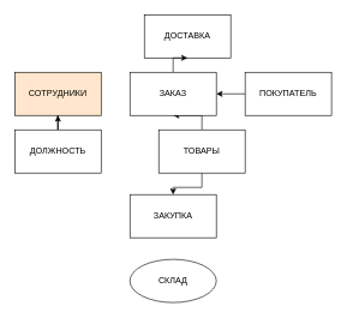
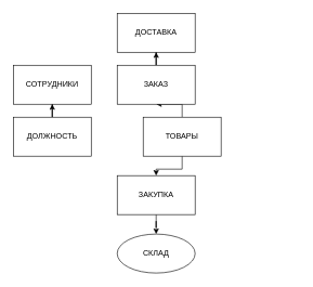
- <mxCell id="10" value="ДОСТАВКА" style="rounded=0;whiteSpace=wrap;html=1;" parent="1" vertex="1"><mxGeometry x="200" y="20" width="120" height="60" as="geometry" /></mxCell>
+ <mxCell id="10" value="ДОСТАВКА" style="rounded=0;whiteSpace=wrap;html=1;" parent="1" vertex="1"><mxGeometry x="180" y="20" width="120" height="60" as="geometry" /></mxCell>
- <mxCell id="9" value="СОТРУДНИКИ" style="rounded=0;whiteSpace=wrap;html=1;fillColor=#ffe6cc;" parent="1" vertex="1"><mxGeometry x="20" y="100" width="120" height="60" as="geometry" /></mxCell>
+ <mxCell id="9" value="СОТРУДНИКИ" style="rounded=0;whiteSpace=wrap;html=1;" parent="1" vertex="1"><mxGeometry x="20" y="100" width="120" height="60" as="geometry" /></mxCell>
- <mxCell id="7" style="edgeStyle=orthogonalEdgeStyle;rounded=0;orthogonalLoop=1;jettySize=auto;html=1;entryX=1;entryY=0.5;entryDx=0;entryDy=0;" parent="1" source="8" target="15" edge="1"><mxGeometry relative="1" as="geometry" /></mxCell>
- <mxCell id="8" value="ПОКУПАТЕЛЬ" style="rounded=0;whiteSpace=wrap;html=1;" parent="1" vertex="1"><mxGeometry x="340" y="100" width="120" height="60" as="geometry" /></mxCell>
+ <mxCell id="5" style="edgeStyle=orthogonalEdgeStyle;rounded=0;orthogonalLoop=1;jettySize=auto;html=1;entryX=0.5;entryY=0;entryDx=0;entryDy=0;" parent="1" source="6" target="11" edge="1"><mxGeometry relative="1" as="geometry" /></mxCell>
